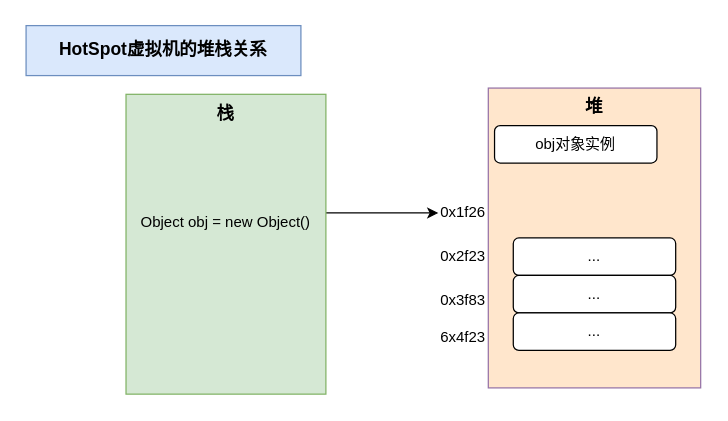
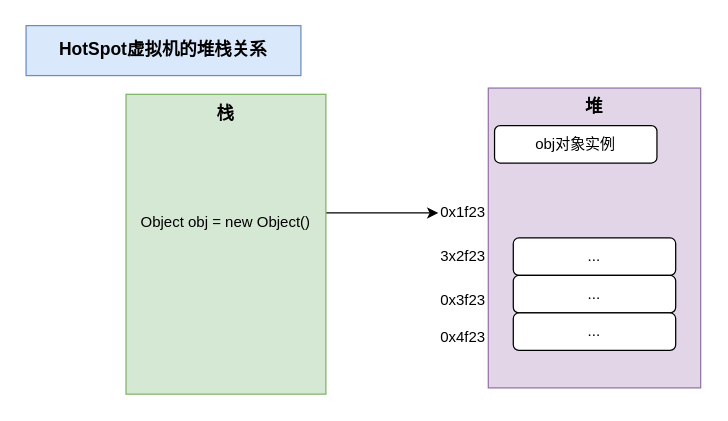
- <mxCell id="5" value="&lt;span style=&quot;font-size: 14px&quot;&gt;&lt;b&gt;堆&lt;/b&gt;&lt;/span&gt;&lt;br&gt;&lt;br&gt;&lt;br&gt;&lt;br&gt;&lt;br&gt;&lt;br&gt;" style="rounded=0;whiteSpace=wrap;html=1;align=center;verticalAlign=top;fillColor=#ffe6cc;strokeColor=#9673a6;" parent="1" vertex="1"><mxGeometry x="390" y="70" width="170" height="240" as="geometry" /></mxCell>
+ <mxCell id="5" value="&lt;span style=&quot;font-size: 14px&quot;&gt;&lt;b&gt;堆&lt;/b&gt;&lt;/span&gt;&lt;br&gt;&lt;br&gt;&lt;br&gt;&lt;br&gt;&lt;br&gt;&lt;br&gt;" style="rounded=0;whiteSpace=wrap;html=1;align=center;verticalAlign=top;fillColor=#e1d5e7;strokeColor=#9673a6;" parent="1" vertex="1"><mxGeometry x="390" y="70" width="170" height="240" as="geometry" /></mxCell>
- <mxCell id="10" value="0x1f26" style="text;html=1;strokeColor=none;fillColor=none;align=center;verticalAlign=middle;whiteSpace=wrap;overflow=hidden;" parent="1" vertex="1"><mxGeometry x="340" y="160" width="60" height="20" as="geometry" /></mxCell>
+ <mxCell id="10" value="0x1f23" style="text;html=1;strokeColor=none;fillColor=none;align=center;verticalAlign=middle;whiteSpace=wrap;overflow=hidden;" parent="1" vertex="1"><mxGeometry x="340" y="160" width="60" height="20" as="geometry" /></mxCell>
- <mxCell id="11" value="0x2f23" style="text;html=1;strokeColor=none;fillColor=none;align=center;verticalAlign=middle;whiteSpace=wrap;overflow=hidden;" parent="1" vertex="1"><mxGeometry x="340" y="195" width="60" height="20" as="geometry" /></mxCell>
+ <mxCell id="11" value="3x2f23" style="text;html=1;strokeColor=none;fillColor=none;align=center;verticalAlign=middle;whiteSpace=wrap;overflow=hidden;" parent="1" vertex="1"><mxGeometry x="340" y="195" width="60" height="20" as="geometry" /></mxCell>
- <mxCell id="12" value="0x3f83" style="text;html=1;strokeColor=none;fillColor=none;align=center;verticalAlign=middle;whiteSpace=wrap;overflow=hidden;" parent="1" vertex="1"><mxGeometry x="340" y="230" width="60" height="20" as="geometry" /></mxCell>
+ <mxCell id="12" value="0x3f23" style="text;html=1;strokeColor=none;fillColor=none;align=center;verticalAlign=middle;whiteSpace=wrap;overflow=hidden;" parent="1" vertex="1"><mxGeometry x="340" y="230" width="60" height="20" as="geometry" /></mxCell>
- <mxCell id="13" value="6x4f23" style="text;html=1;strokeColor=none;fillColor=none;align=center;verticalAlign=middle;whiteSpace=wrap;overflow=hidden;" parent="1" vertex="1"><mxGeometry x="340" y="260" width="60" height="20" as="geometry" /></mxCell>
+ <mxCell id="13" value="0x4f23" style="text;html=1;strokeColor=none;fillColor=none;align=center;verticalAlign=middle;whiteSpace=wrap;overflow=hidden;" parent="1" vertex="1"><mxGeometry x="340" y="260" width="60" height="20" as="geometry" /></mxCell>
